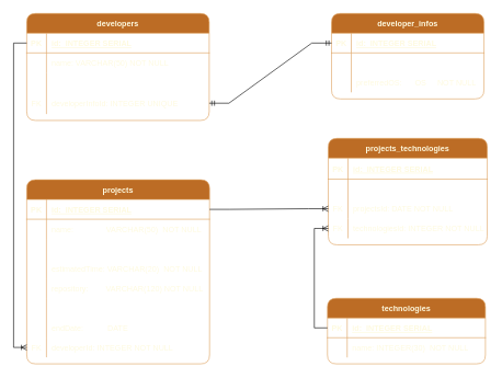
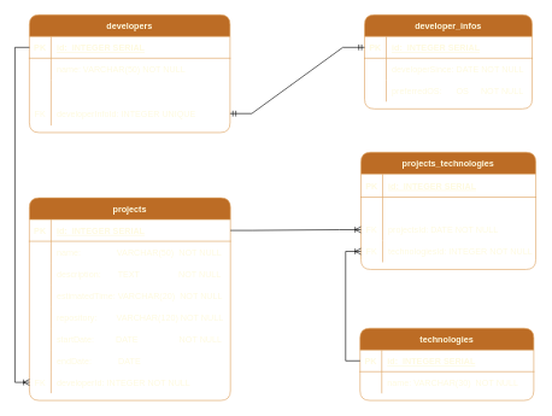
+ <mxCell id="8" value="developerSince: DATE NOT NULL" style="shape=partialRectangle;overflow=hidden;connectable=0;fillColor=none;top=0;left=0;bottom=0;right=0;align=left;spacingLeft=6;labelBackgroundColor=none;strokeColor=#DDA15E;fontColor=#FEFAE0;" parent="6" vertex="1"><mxGeometry x="30" width="201.75" height="30" as="geometry"><mxRectangle width="201.75" height="30" as="alternateBounds" /></mxGeometry></mxCell>
+ <mxCell id="33" value="description:       TEXT                NOT NULL" style="shape=partialRectangle;overflow=hidden;connectable=0;fillColor=none;top=0;left=0;bottom=0;right=0;align=left;spacingLeft=6;labelBackgroundColor=none;strokeColor=#DDA15E;fontColor=#FEFAE0;" parent="31" vertex="1"><mxGeometry x="30" width="248" height="30" as="geometry"><mxRectangle width="248" height="30" as="alternateBounds" /></mxGeometry></mxCell>
+ <mxCell id="42" value="startDate:         DATE                 NOT NULL" style="shape=partialRectangle;overflow=hidden;connectable=0;fillColor=none;top=0;left=0;bottom=0;right=0;align=left;spacingLeft=6;labelBackgroundColor=none;strokeColor=#DDA15E;fontColor=#FEFAE0;" parent="40" vertex="1"><mxGeometry x="30" width="248" height="30" as="geometry"><mxRectangle width="248" height="30" as="alternateBounds" /></mxGeometry></mxCell>
- <mxCell id="55" value="name: INTEGER(30)  NOT NULL" style="shape=partialRectangle;overflow=hidden;connectable=0;fillColor=none;top=0;left=0;bottom=0;right=0;align=left;spacingLeft=6;labelBackgroundColor=none;strokeColor=#DDA15E;fontColor=#FEFAE0;" parent="53" vertex="1"><mxGeometry x="30" width="210.208" height="30" as="geometry"><mxRectangle width="210.208" height="30" as="alternateBounds" /></mxGeometry></mxCell>
+ <mxCell id="55" value="name: VARCHAR(30)  NOT NULL" style="shape=partialRectangle;overflow=hidden;connectable=0;fillColor=none;top=0;left=0;bottom=0;right=0;align=left;spacingLeft=6;labelBackgroundColor=none;strokeColor=#DDA15E;fontColor=#FEFAE0;" parent="53" vertex="1"><mxGeometry x="30" width="210.208" height="30" as="geometry"><mxRectangle width="210.208" height="30" as="alternateBounds" /></mxGeometry></mxCell>
